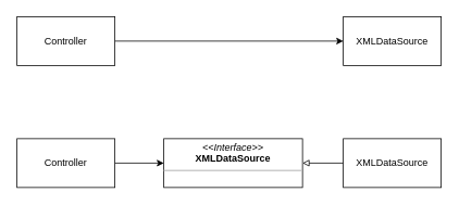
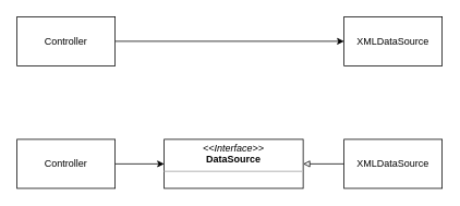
- <mxCell id="6" value="&lt;p style=&quot;margin:0px;margin-top:4px;text-align:center;&quot;&gt;&lt;i&gt;&amp;lt;&amp;lt;Interface&amp;gt;&amp;gt;&lt;/i&gt;&lt;br&gt;&lt;b&gt;XMLDataSource&lt;/b&gt;&lt;/p&gt;&lt;hr size=&quot;1&quot;&gt;&lt;p style=&quot;margin:0px;margin-left:4px;&quot;&gt;&lt;br&gt;&lt;/p&gt;" style="verticalAlign=top;align=left;overflow=fill;fontSize=12;fontFamily=Helvetica;html=1;" vertex="1" parent="1"><mxGeometry x="200" y="170" width="170" height="60" as="geometry" /></mxCell>
+ <mxCell id="6" value="&lt;p style=&quot;margin:0px;margin-top:4px;text-align:center;&quot;&gt;&lt;i&gt;&amp;lt;&amp;lt;Interface&amp;gt;&amp;gt;&lt;/i&gt;&lt;br&gt;&lt;b&gt;DataSource&lt;/b&gt;&lt;/p&gt;&lt;hr size=&quot;1&quot;&gt;&lt;p style=&quot;margin:0px;margin-left:4px;&quot;&gt;&lt;br&gt;&lt;/p&gt;" style="verticalAlign=top;align=left;overflow=fill;fontSize=12;fontFamily=Helvetica;html=1;" vertex="1" parent="1"><mxGeometry x="200" y="170" width="170" height="60" as="geometry" /></mxCell>
